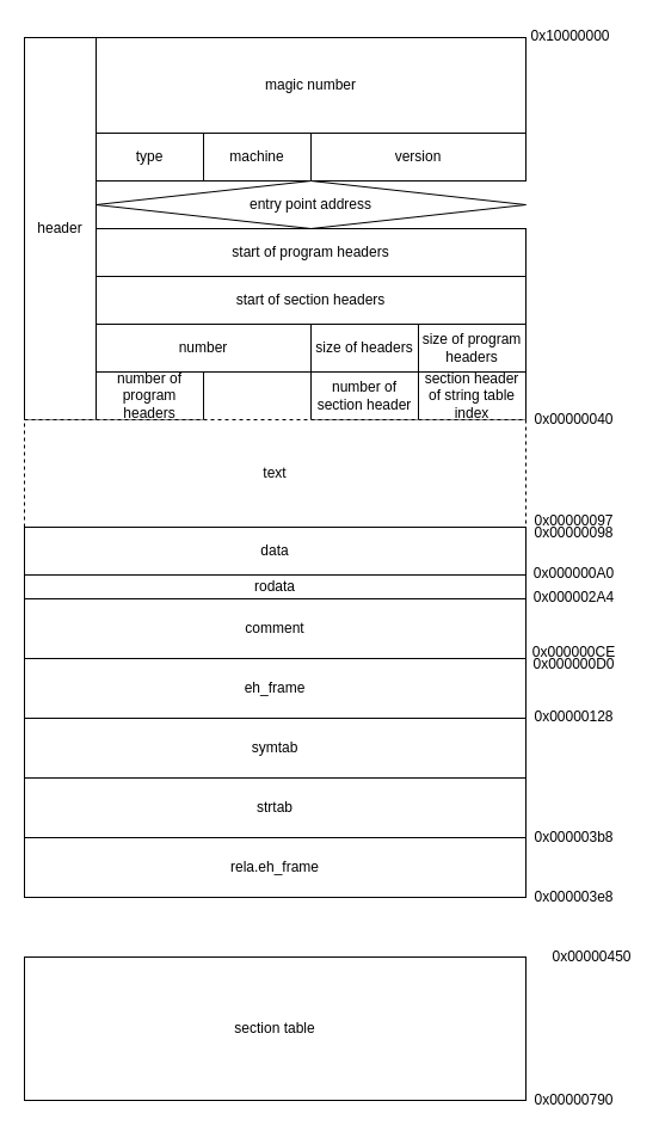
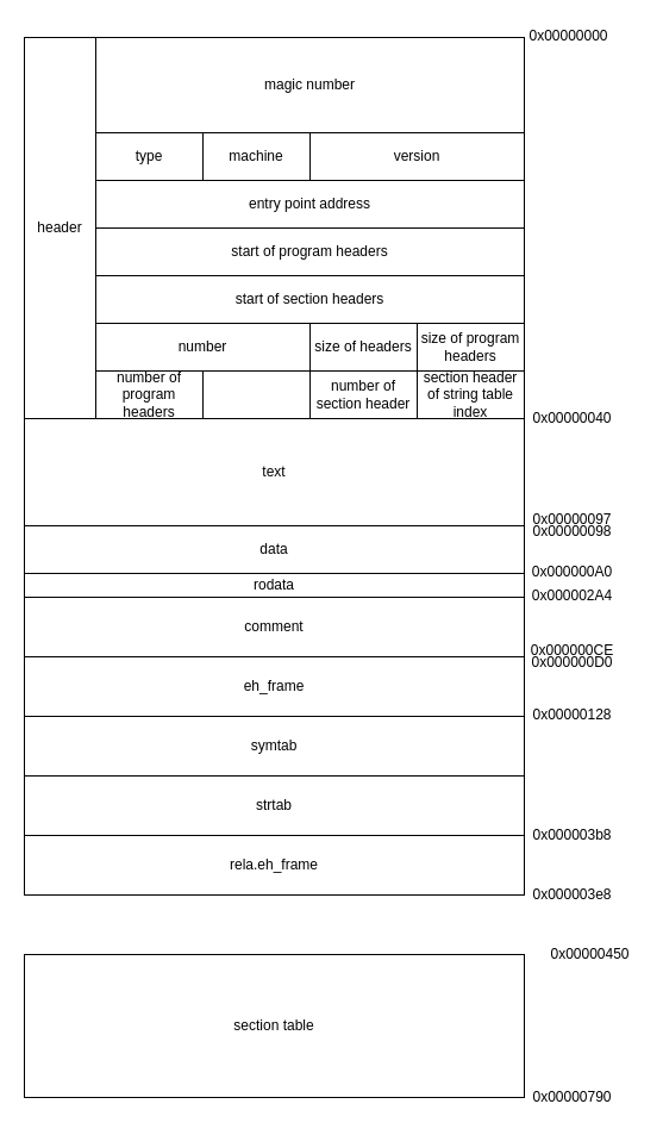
- <mxCell id="16" value="0x10000000" style="text;html=1;align=center;verticalAlign=middle;resizable=0;points=[];autosize=1;" vertex="1" parent="1"><mxGeometry x="437" y="20" width="80" height="20" as="geometry" /></mxCell>
+ <mxCell id="16" value="0x00000000" style="text;html=1;align=center;verticalAlign=middle;resizable=0;points=[];autosize=1;" vertex="1" parent="1"><mxGeometry x="437" y="20" width="80" height="20" as="geometry" /></mxCell>
- <mxCell id="7" value="entry point address" style="rhombus;whiteSpace=wrap;html=1;" vertex="1" parent="1"><mxGeometry x="80" y="151" width="360" height="40" as="geometry" /></mxCell>
+ <mxCell id="7" value="entry point address" style="rounded=0;whiteSpace=wrap;html=1;" vertex="1" parent="1"><mxGeometry x="80" y="151" width="360" height="40" as="geometry" /></mxCell>
- <mxCell id="18" value="text" style="rounded=0;whiteSpace=wrap;html=1;dashed=1;" vertex="1" parent="1"><mxGeometry x="20" y="351" width="420" height="90" as="geometry" /></mxCell>
+ <mxCell id="18" value="text" style="rounded=0;whiteSpace=wrap;html=1;" vertex="1" parent="1"><mxGeometry x="20" y="351" width="420" height="90" as="geometry" /></mxCell>
